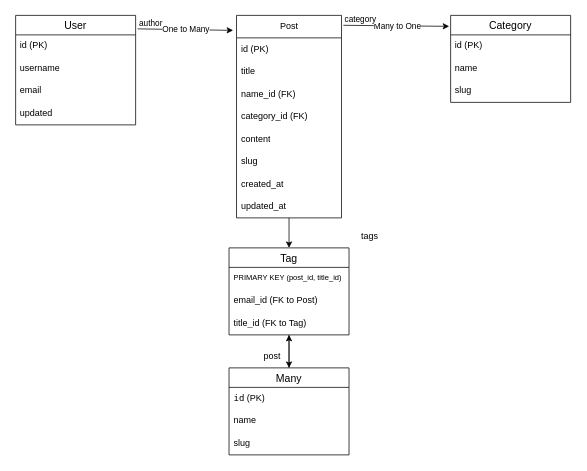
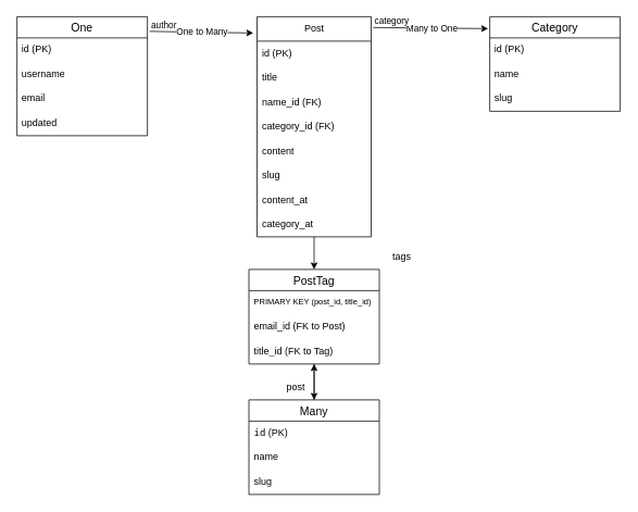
- <mxCell id="26" value="User" style="swimlane;fontStyle=0;childLayout=stackLayout;horizontal=1;startSize=26;horizontalStack=0;resizeParent=1;resizeParentMax=0;resizeLast=0;collapsible=1;marginBottom=0;align=center;fontSize=14;" vertex="1" parent="1"><mxGeometry x="20" y="20" width="160" height="146" as="geometry" /></mxCell>
+ <mxCell id="26" value="One" style="swimlane;fontStyle=0;childLayout=stackLayout;horizontal=1;startSize=26;horizontalStack=0;resizeParent=1;resizeParentMax=0;resizeLast=0;collapsible=1;marginBottom=0;align=center;fontSize=14;" vertex="1" parent="1"><mxGeometry x="20" y="20" width="160" height="146" as="geometry" /></mxCell>
- <mxCell id="10" value="created_at" style="text;strokeColor=none;fillColor=none;align=left;verticalAlign=middle;spacingLeft=4;spacingRight=4;overflow=hidden;points=[[0,0.5],[1,0.5]];portConstraint=eastwest;rotatable=0;whiteSpace=wrap;html=1;" vertex="1" parent="3"><mxGeometry y="210" width="140" height="30" as="geometry" /></mxCell>
+ <mxCell id="10" value="content_at" style="text;strokeColor=none;fillColor=none;align=left;verticalAlign=middle;spacingLeft=4;spacingRight=4;overflow=hidden;points=[[0,0.5],[1,0.5]];portConstraint=eastwest;rotatable=0;whiteSpace=wrap;html=1;" vertex="1" parent="3"><mxGeometry y="210" width="140" height="30" as="geometry" /></mxCell>
- <mxCell id="11" value="updated_at" style="text;strokeColor=none;fillColor=none;align=left;verticalAlign=middle;spacingLeft=4;spacingRight=4;overflow=hidden;points=[[0,0.5],[1,0.5]];portConstraint=eastwest;rotatable=0;whiteSpace=wrap;html=1;" vertex="1" parent="3"><mxGeometry y="240" width="140" height="30" as="geometry" /></mxCell>
+ <mxCell id="11" value="category_at" style="text;strokeColor=none;fillColor=none;align=left;verticalAlign=middle;spacingLeft=4;spacingRight=4;overflow=hidden;points=[[0,0.5],[1,0.5]];portConstraint=eastwest;rotatable=0;whiteSpace=wrap;html=1;" vertex="1" parent="3"><mxGeometry y="240" width="140" height="30" as="geometry" /></mxCell>
- <mxCell id="22" value="Tag" style="swimlane;fontStyle=0;childLayout=stackLayout;horizontal=1;startSize=26;horizontalStack=0;resizeParent=1;resizeParentMax=0;resizeLast=0;collapsible=1;marginBottom=0;align=center;fontSize=14;" vertex="1" parent="1"><mxGeometry x="304.54" y="330" width="160" height="116" as="geometry" /></mxCell>
+ <mxCell id="22" value="PostTag" style="swimlane;fontStyle=0;childLayout=stackLayout;horizontal=1;startSize=26;horizontalStack=0;resizeParent=1;resizeParentMax=0;resizeLast=0;collapsible=1;marginBottom=0;align=center;fontSize=14;" vertex="1" parent="1"><mxGeometry x="304.54" y="330" width="160" height="116" as="geometry" /></mxCell>
